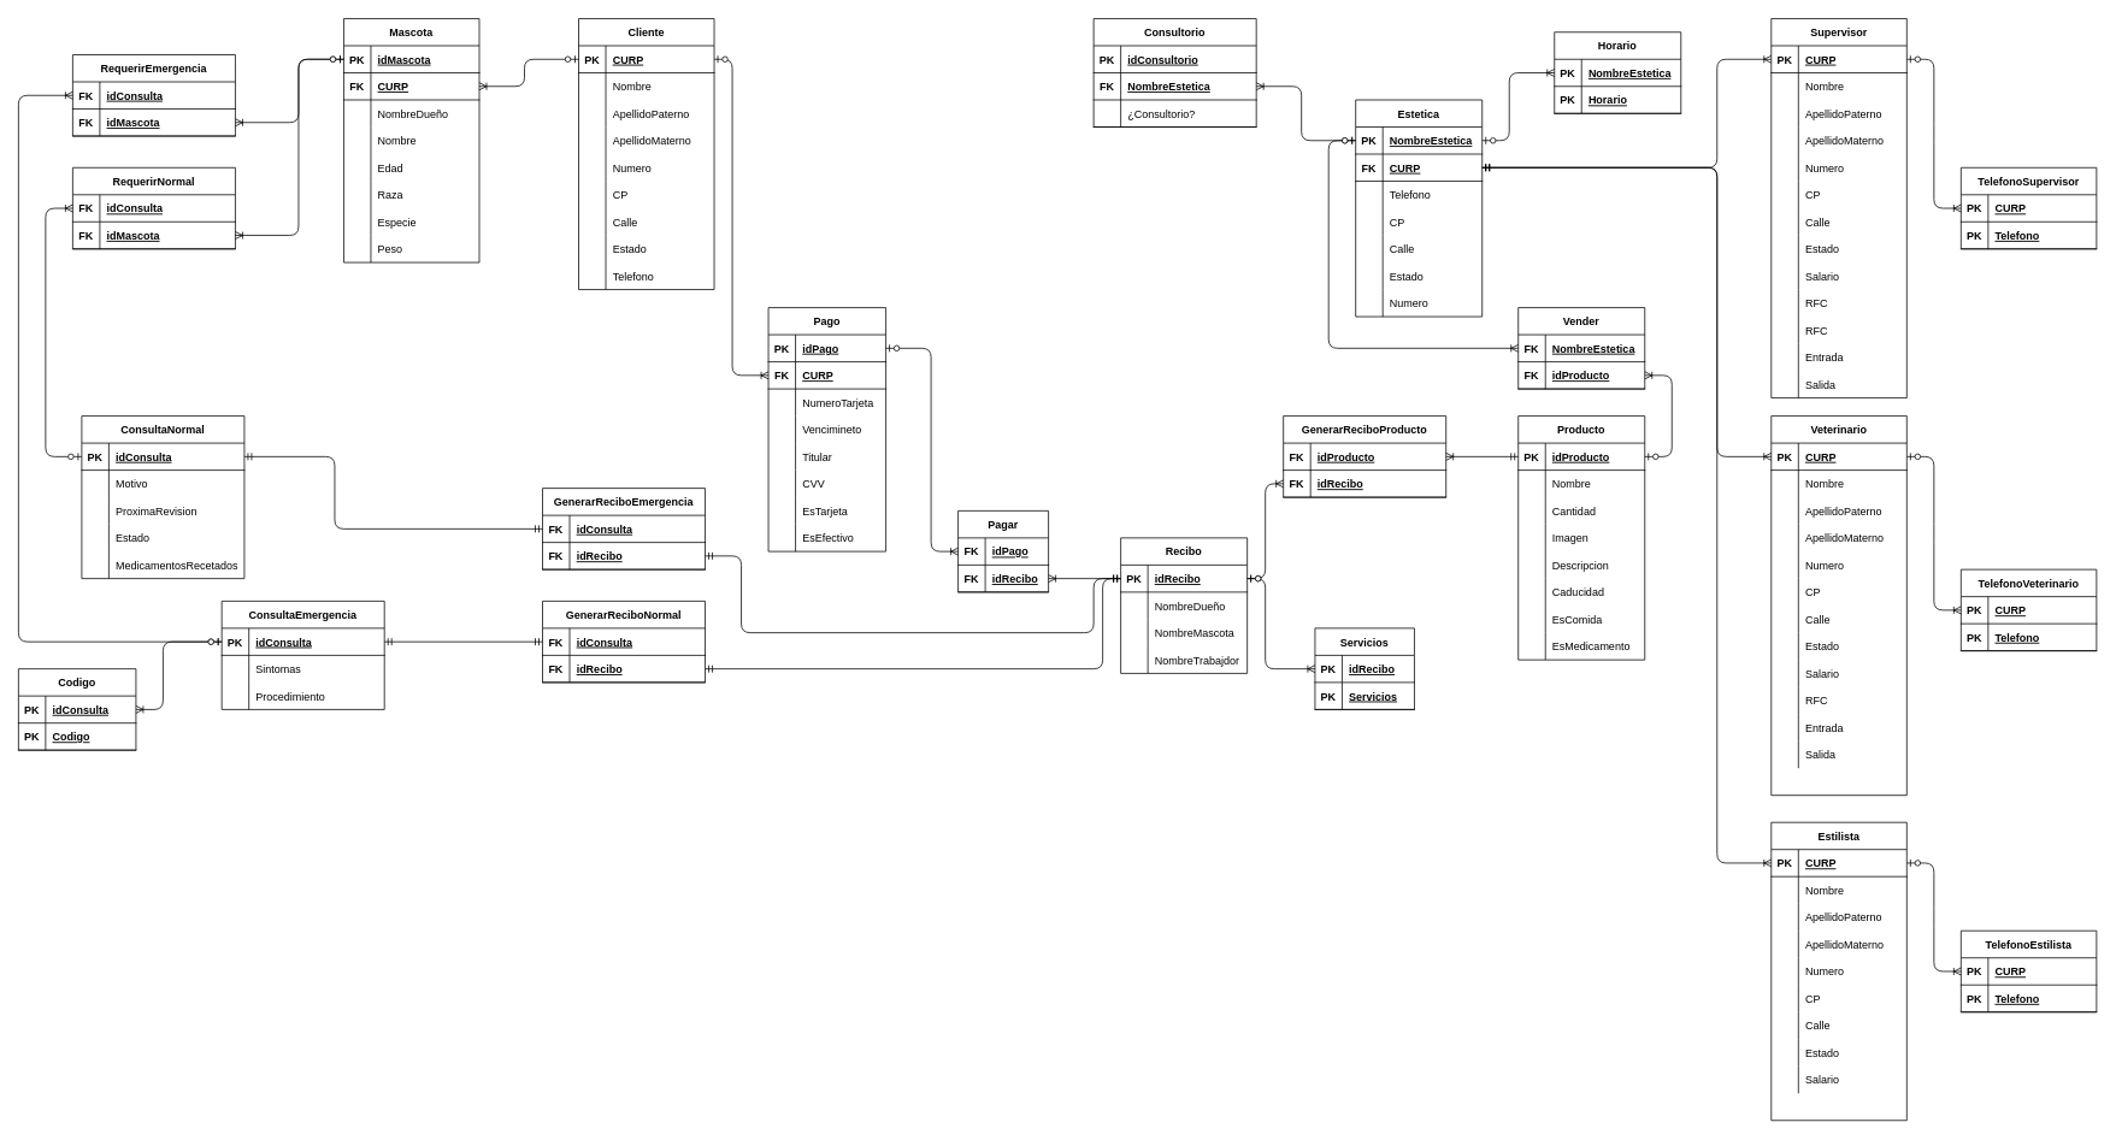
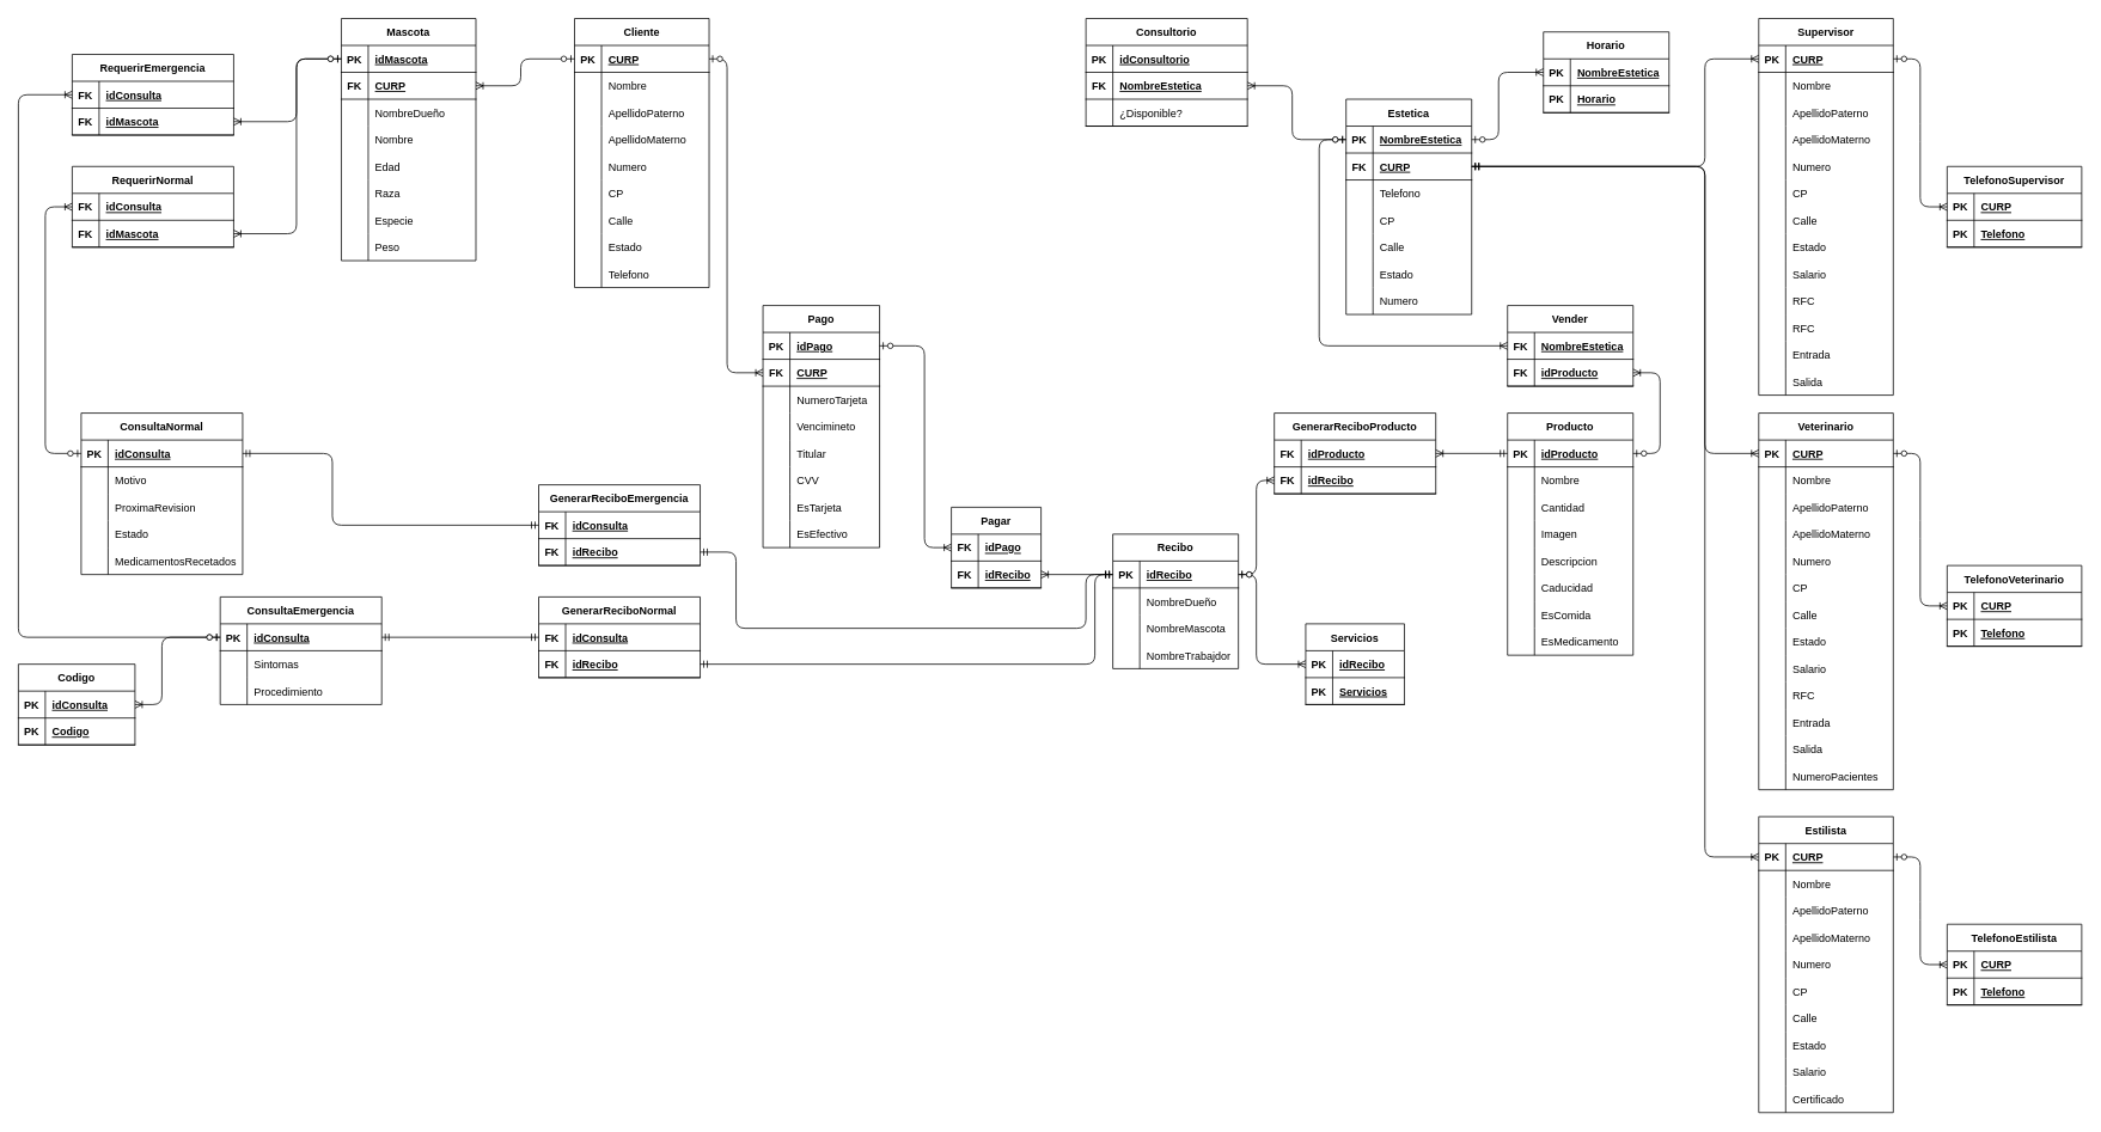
- <mxCell id="402" value="¿Consultorio?" style="shape=partialRectangle;connectable=0;fillColor=none;top=0;left=0;bottom=0;right=0;align=left;spacingLeft=6;fontStyle=0;overflow=hidden;" parent="400" vertex="1"><mxGeometry x="30" width="150" height="30" as="geometry"><mxRectangle width="150" height="30" as="alternateBounds" /></mxGeometry></mxCell>
+ <mxCell id="402" value="¿Disponible?" style="shape=partialRectangle;connectable=0;fillColor=none;top=0;left=0;bottom=0;right=0;align=left;spacingLeft=6;fontStyle=0;overflow=hidden;" parent="400" vertex="1"><mxGeometry x="30" width="150" height="30" as="geometry"><mxRectangle width="150" height="30" as="alternateBounds" /></mxGeometry></mxCell>
+ <mxCell id="117" value="NumeroPacientes" style="shape=partialRectangle;overflow=hidden;connectable=0;fillColor=none;top=0;left=0;bottom=0;right=0;align=left;spacingLeft=6;" parent="115" vertex="1"><mxGeometry x="30" width="120" height="30" as="geometry"><mxRectangle width="120" height="30" as="alternateBounds" /></mxGeometry></mxCell>
+ <mxCell id="383" value="Certificado" style="shape=partialRectangle;overflow=hidden;connectable=0;fillColor=none;top=0;left=0;bottom=0;right=0;align=left;spacingLeft=6;" parent="381" vertex="1"><mxGeometry x="30" width="120" height="30" as="geometry"><mxRectangle width="120" height="30" as="alternateBounds" /></mxGeometry></mxCell>
